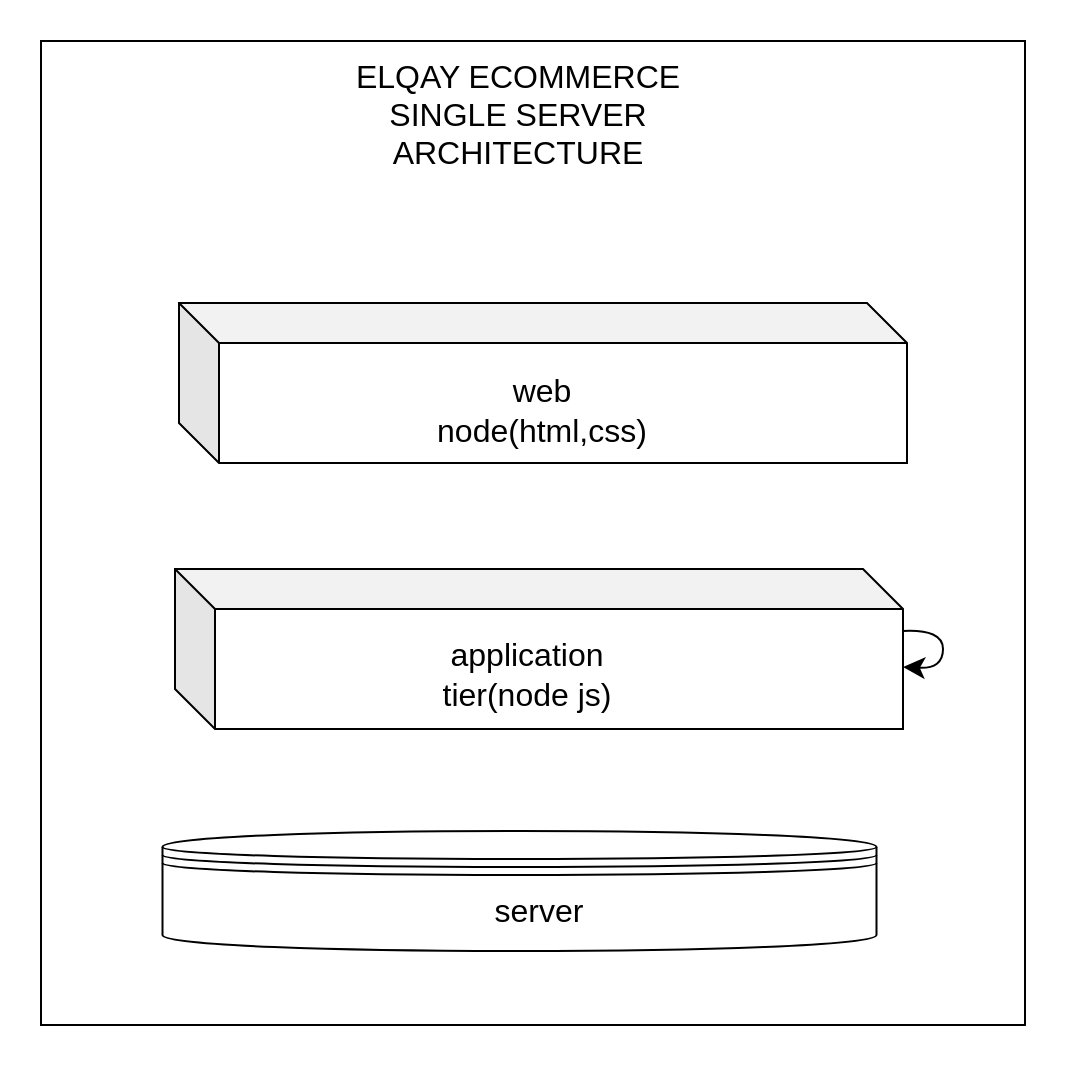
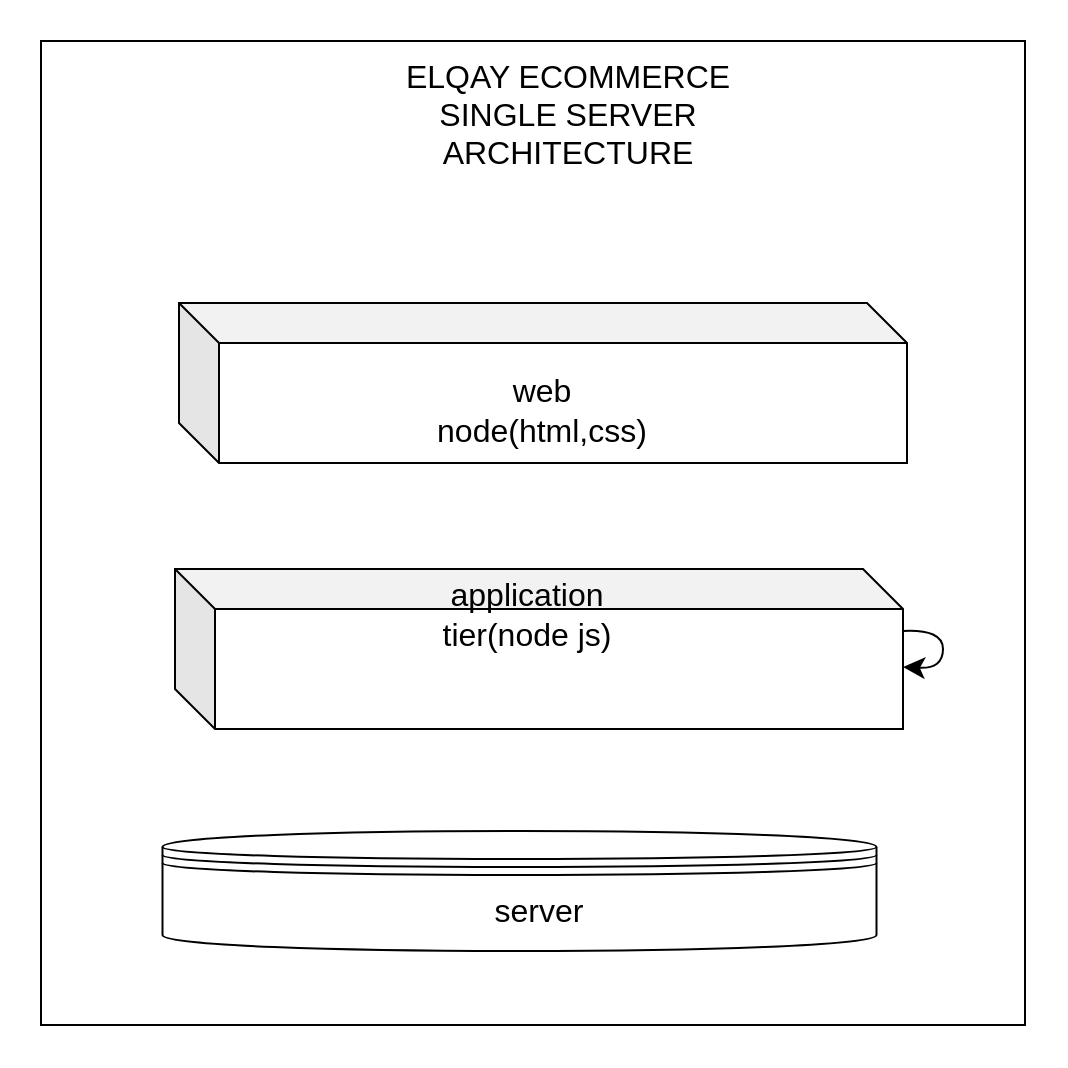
- <mxCell id="10" value="ELQAY ECOMMERCE SINGLE SERVER ARCHITECTURE" style="text;strokeColor=none;fillColor=none;html=1;align=center;verticalAlign=middle;whiteSpace=wrap;rounded=0;fontSize=16;" vertex="1" parent="1"><mxGeometry x="154.25" y="35" width="210" height="44" as="geometry" /></mxCell>
+ <mxCell id="10" value="ELQAY ECOMMERCE SINGLE SERVER ARCHITECTURE" style="text;strokeColor=none;fillColor=none;html=1;align=center;verticalAlign=middle;whiteSpace=wrap;rounded=0;fontSize=16;" vertex="1" parent="1"><mxGeometry x="179.25" y="35" width="210" height="44" as="geometry" /></mxCell>
- <mxCell id="7" value="application tier(node js)" style="text;strokeColor=none;fillColor=none;html=1;align=center;verticalAlign=middle;whiteSpace=wrap;rounded=0;fontSize=16;" vertex="1" parent="1"><mxGeometry x="216" y="322" width="95" height="30" as="geometry" /></mxCell>
+ <mxCell id="7" value="application tier(node js)" style="text;strokeColor=none;fillColor=none;html=1;align=center;verticalAlign=middle;whiteSpace=wrap;rounded=0;fontSize=16;" vertex="1" parent="1"><mxGeometry x="216" y="292" width="95" height="30" as="geometry" /></mxCell>
